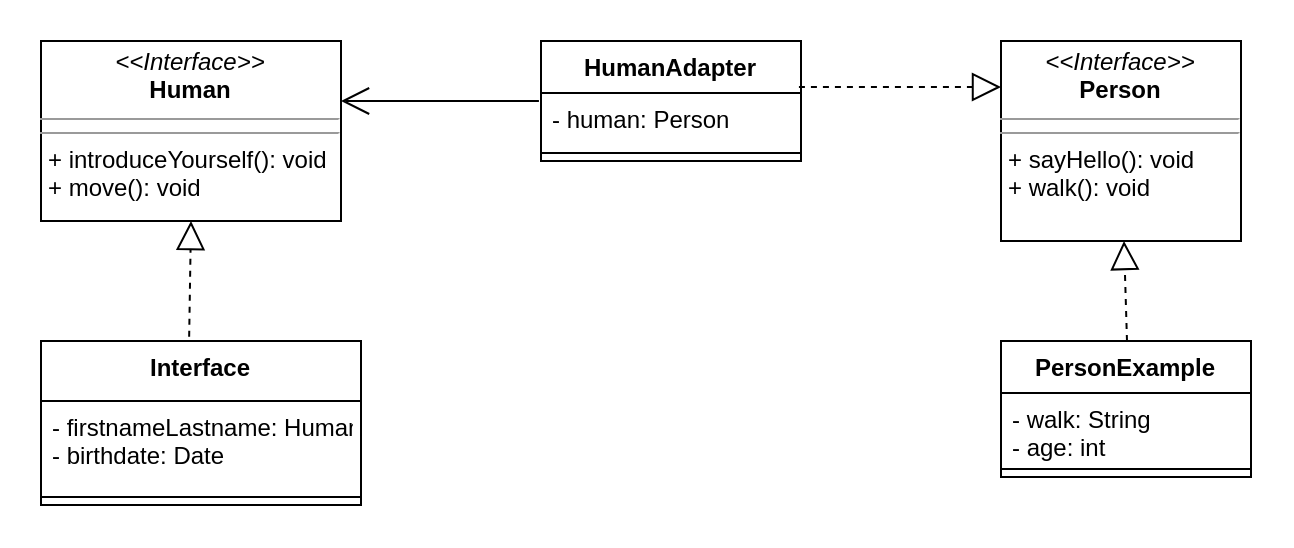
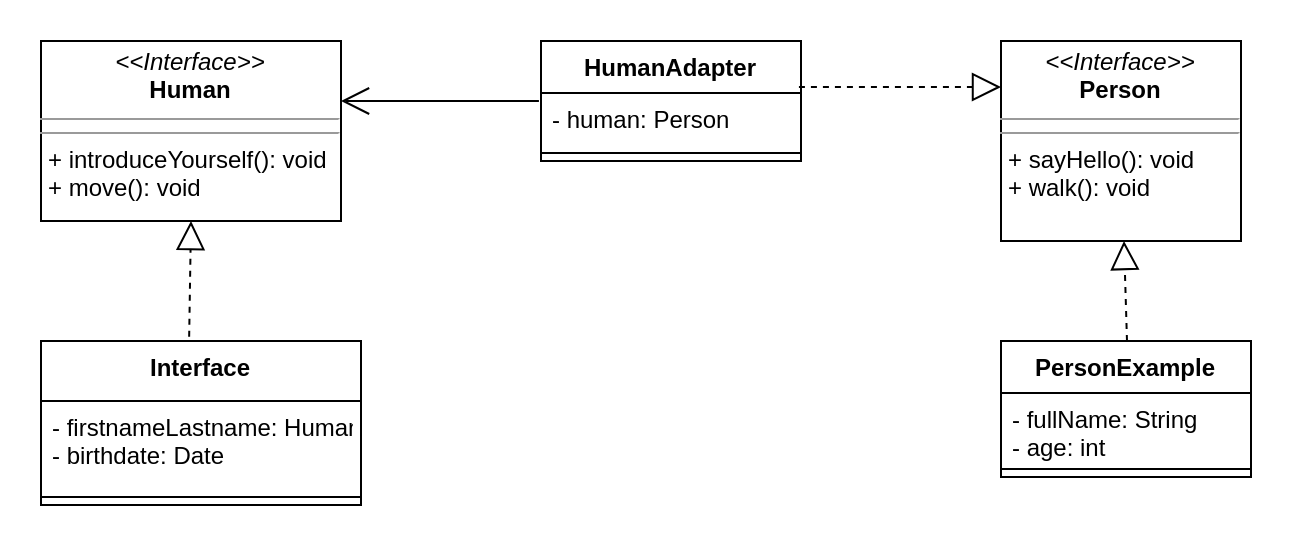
- <mxCell id="3" value="- walk: String&#10;- age: int&#10;" style="text;strokeColor=none;fillColor=none;align=left;verticalAlign=top;spacingLeft=4;spacingRight=4;overflow=hidden;rotatable=0;points=[[0,0.5],[1,0.5]];portConstraint=eastwest;" vertex="1" parent="2"><mxGeometry y="26" width="125" height="34" as="geometry" /></mxCell>
+ <mxCell id="3" value="- fullName: String&#10;- age: int&#10;" style="text;strokeColor=none;fillColor=none;align=left;verticalAlign=top;spacingLeft=4;spacingRight=4;overflow=hidden;rotatable=0;points=[[0,0.5],[1,0.5]];portConstraint=eastwest;" vertex="1" parent="2"><mxGeometry y="26" width="125" height="34" as="geometry" /></mxCell>
